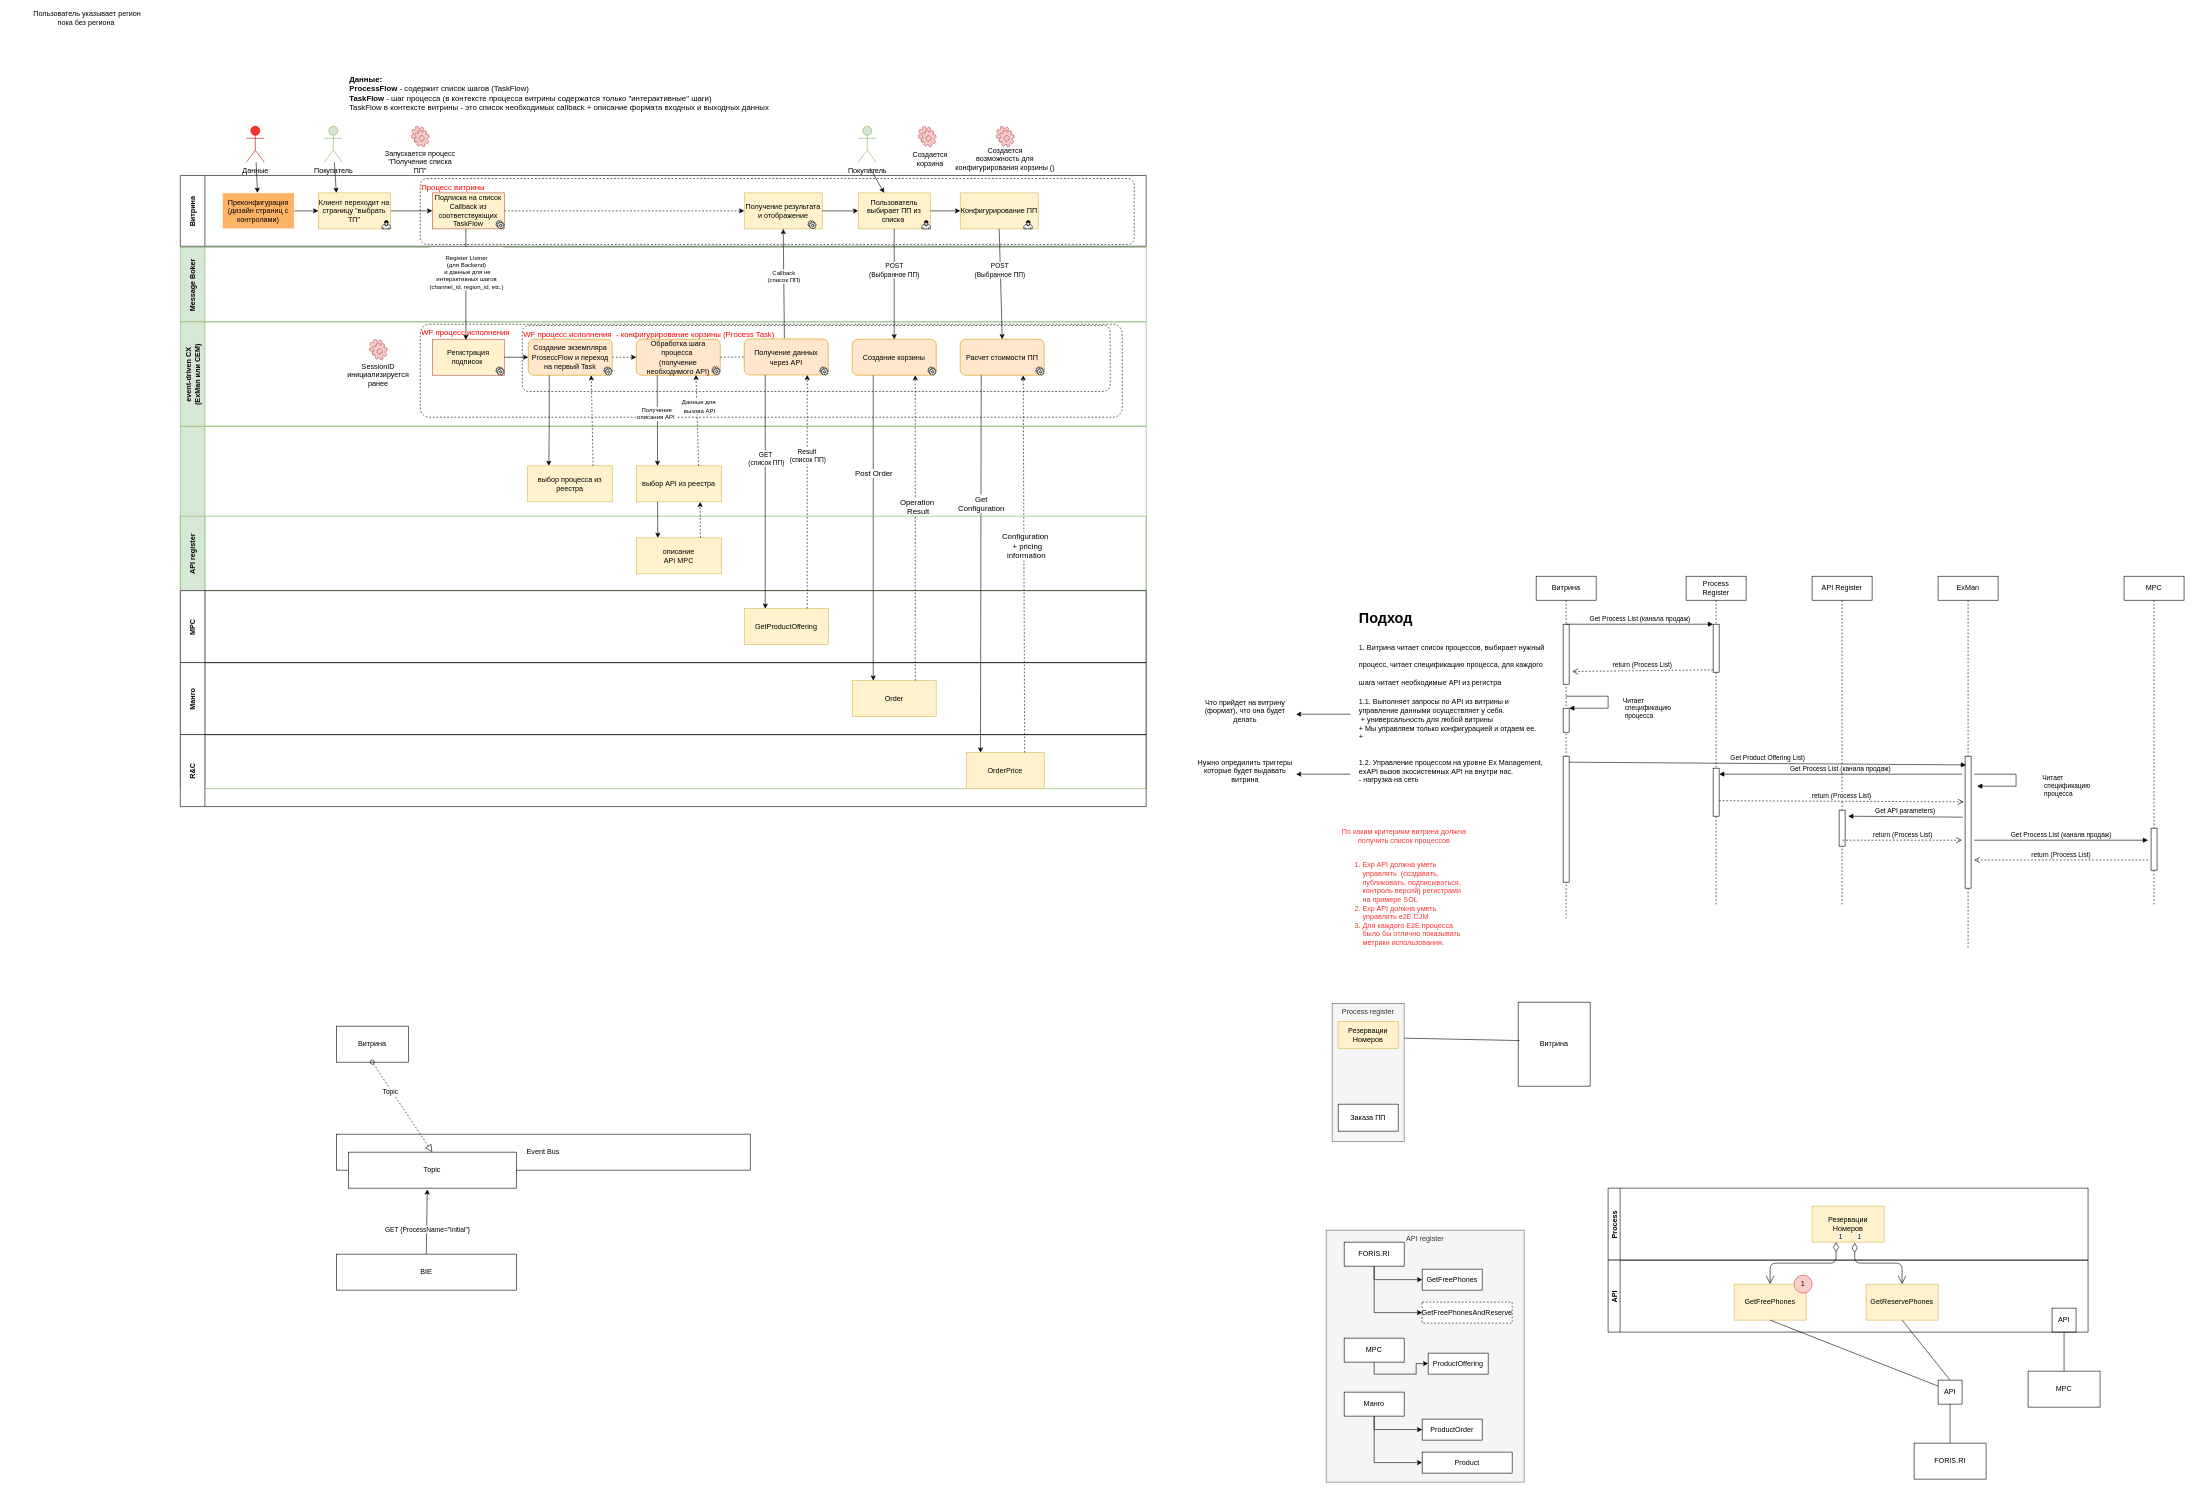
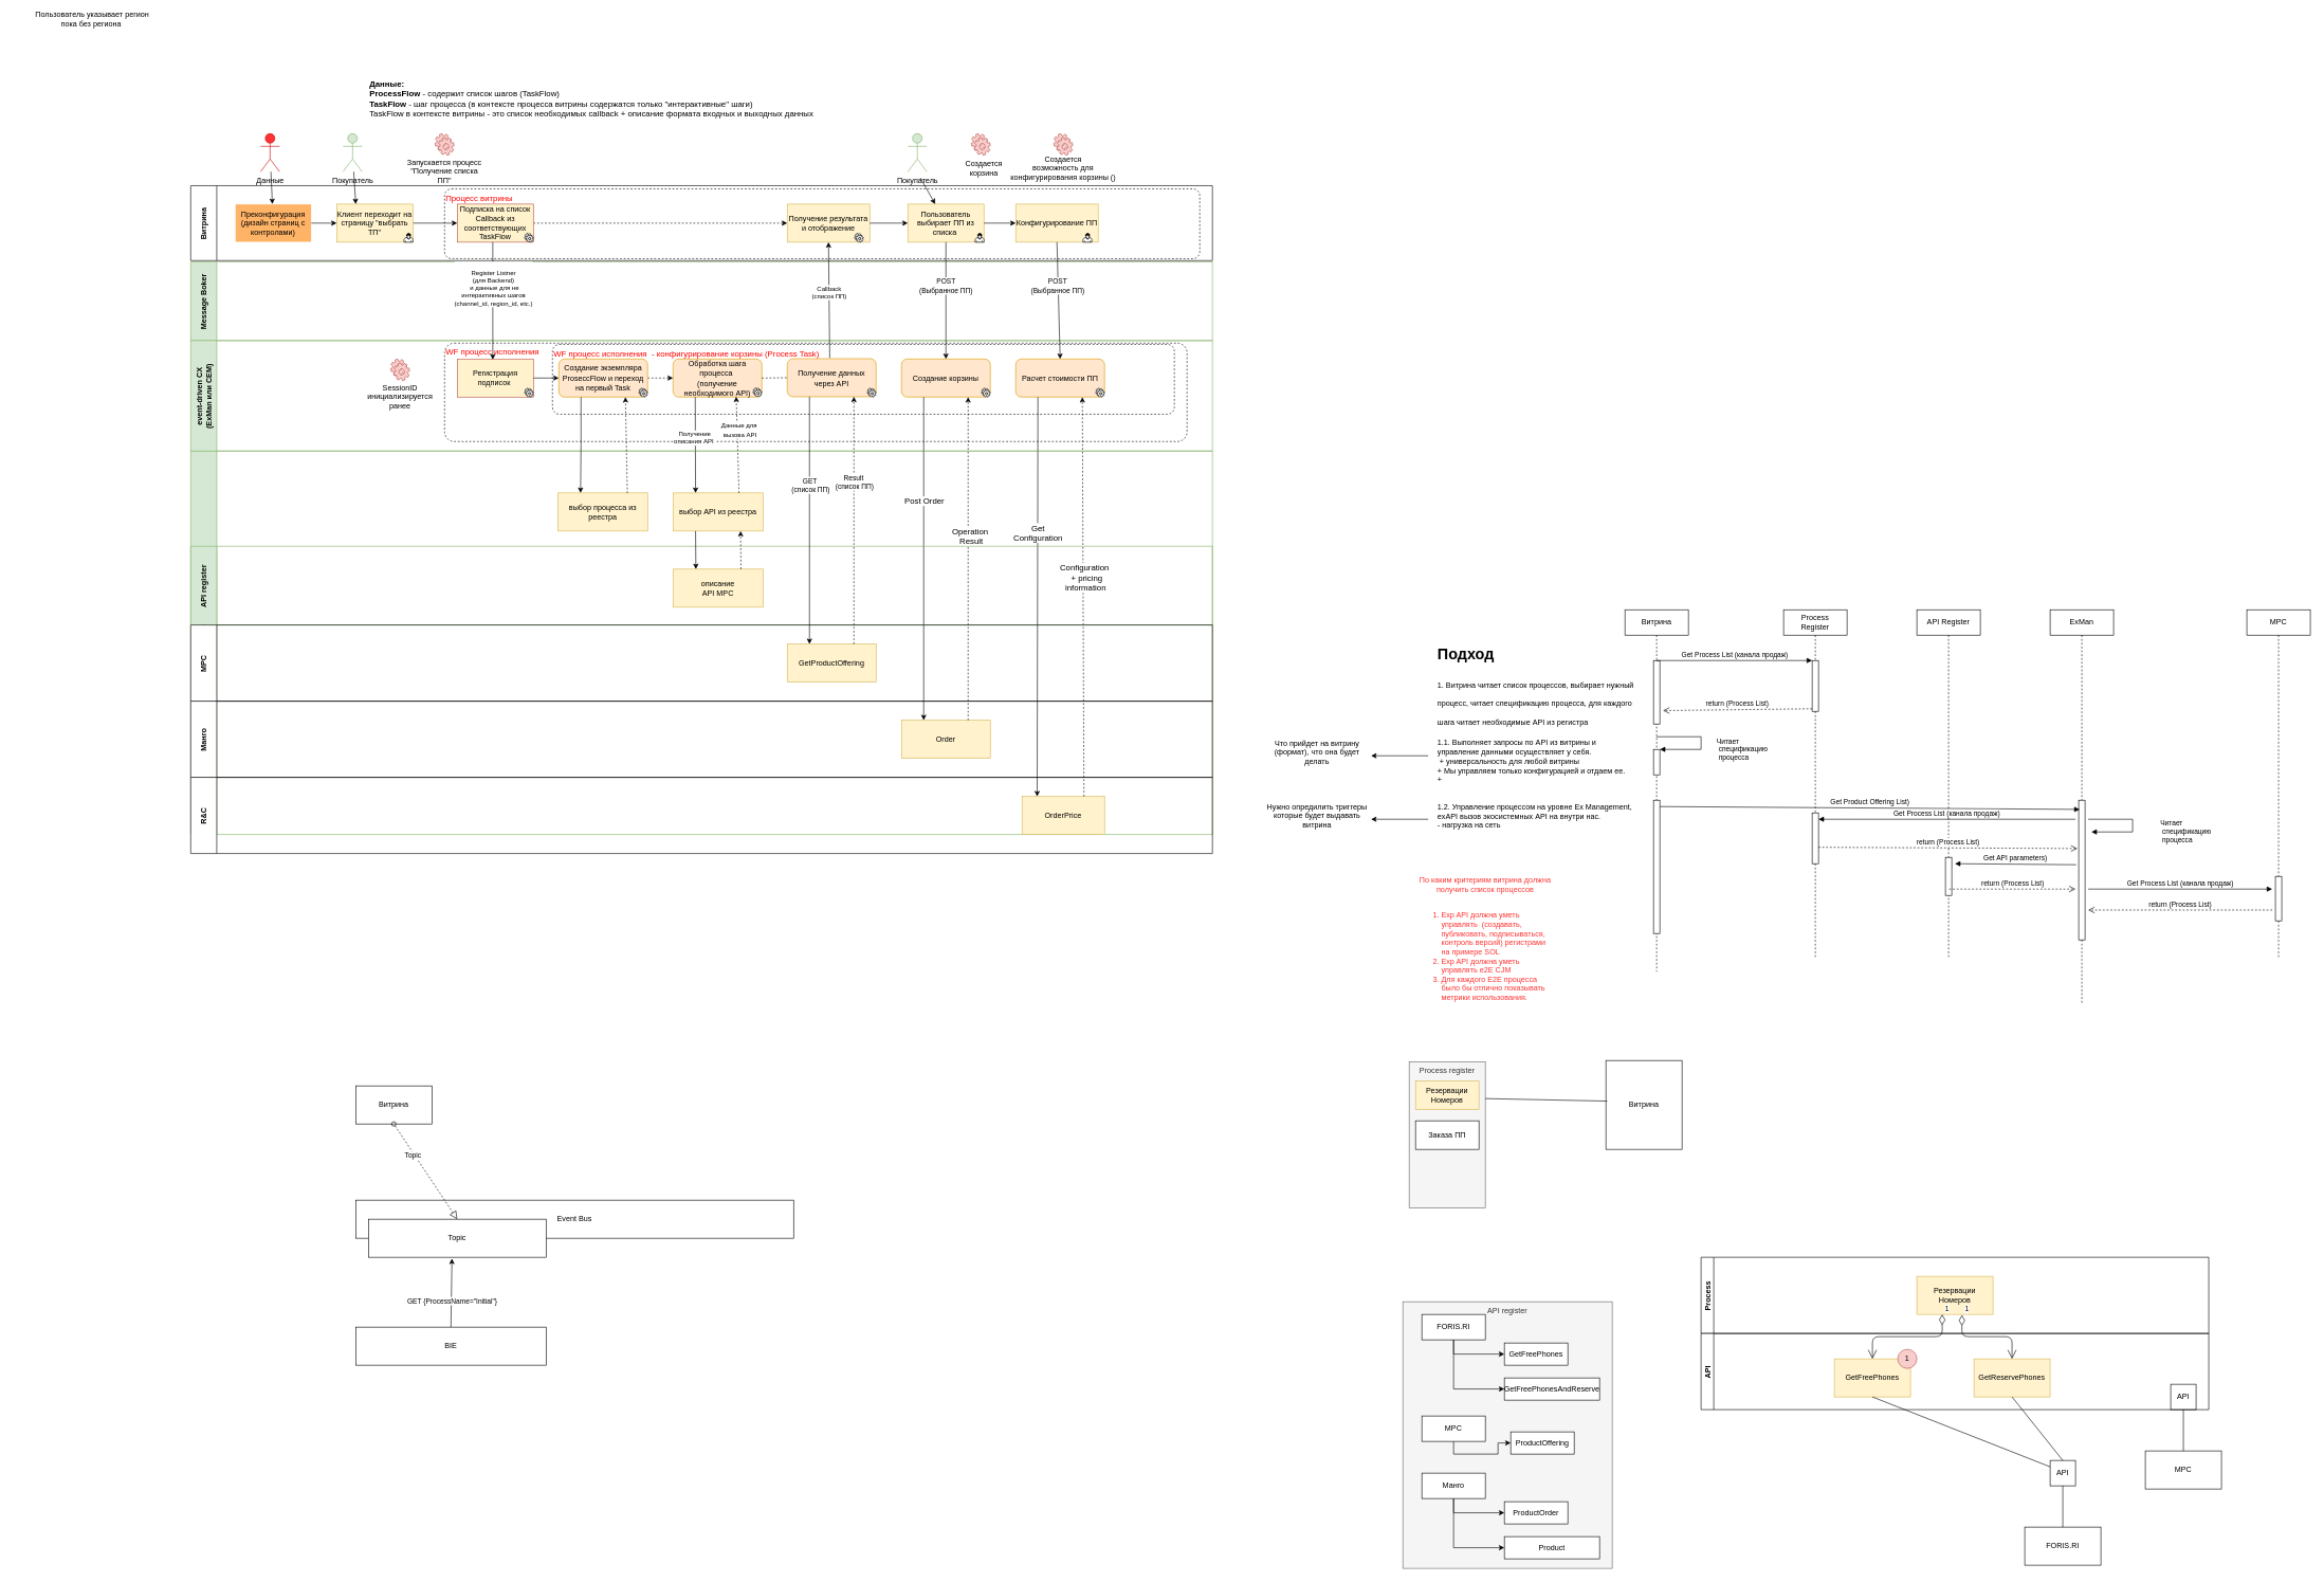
- <mxCell id="59" value="Заказа ПП" style="rounded=0;whiteSpace=wrap;html=1;" parent="1" vertex="1"><mxGeometry x="2230" y="1840" width="100" height="45" as="geometry" /></mxCell>
+ <mxCell id="59" value="Заказа ПП" style="rounded=0;whiteSpace=wrap;html=1;" parent="1" vertex="1"><mxGeometry x="2230" y="1765" width="100" height="45" as="geometry" /></mxCell>
- <mxCell id="80" value="&lt;font color=&quot;#000000&quot;&gt;GetFreePhonesAndReserve&lt;/font&gt;" style="rounded=0;whiteSpace=wrap;html=1;fontColor=#FF3333;dashed=1;" parent="1" vertex="1"><mxGeometry x="2370" y="2170" width="150" height="35" as="geometry" /></mxCell>
+ <mxCell id="80" value="&lt;font color=&quot;#000000&quot;&gt;GetFreePhonesAndReserve&lt;/font&gt;" style="rounded=0;whiteSpace=wrap;html=1;fontColor=#FF3333;" parent="1" vertex="1"><mxGeometry x="2370" y="2170" width="150" height="35" as="geometry" /></mxCell>
